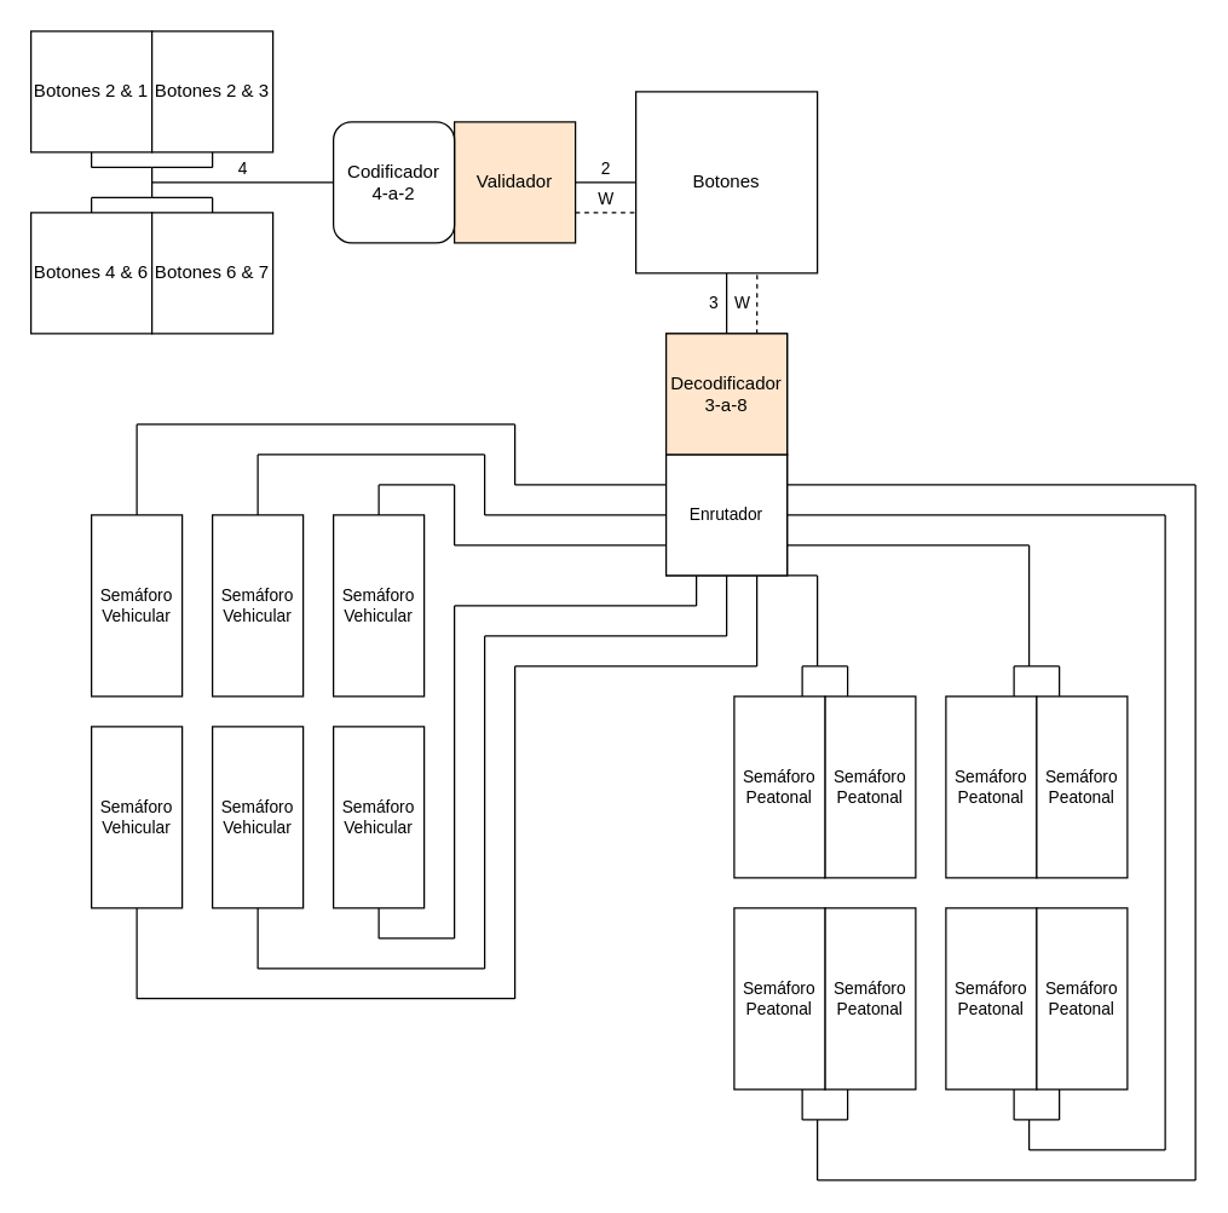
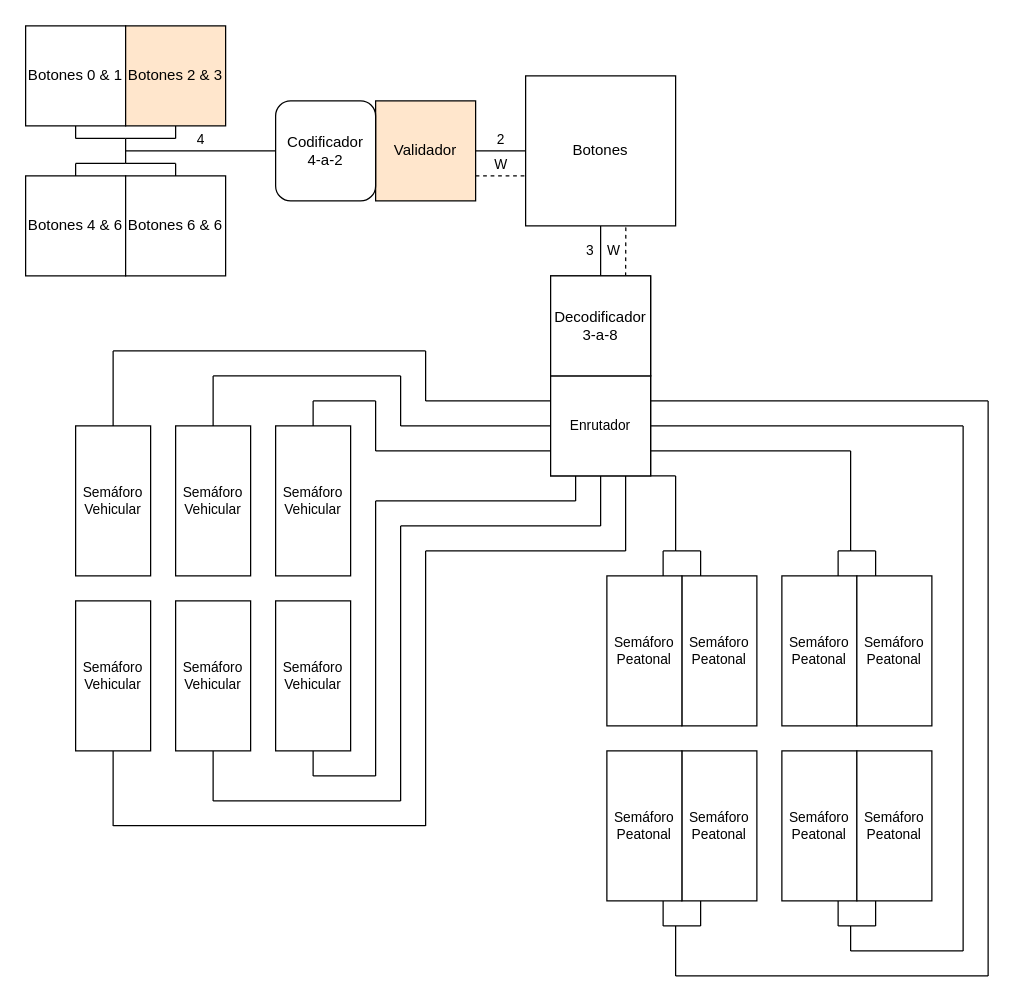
- <mxCell id="2" value="Botones 2 &amp;amp; 1" style="whiteSpace=wrap;html=1;aspect=fixed;strokeColor=#000000;" parent="1" vertex="1"><mxGeometry x="20" y="20" width="80" height="80" as="geometry" /></mxCell>
+ <mxCell id="2" value="Botones 0 &amp;amp; 1" style="whiteSpace=wrap;html=1;aspect=fixed;strokeColor=#000000;" parent="1" vertex="1"><mxGeometry x="20" y="20" width="80" height="80" as="geometry" /></mxCell>
- <mxCell id="3" value="Botones&amp;nbsp;2 &amp;amp; 3" style="whiteSpace=wrap;html=1;aspect=fixed;strokeColor=#000000;" parent="1" vertex="1"><mxGeometry x="100" y="20" width="80" height="80" as="geometry" /></mxCell>
+ <mxCell id="3" value="Botones&amp;nbsp;2 &amp;amp; 3" style="whiteSpace=wrap;html=1;aspect=fixed;strokeColor=#000000;fillColor=#ffe6cc;" parent="1" vertex="1"><mxGeometry x="100" y="20" width="80" height="80" as="geometry" /></mxCell>
- <mxCell id="5" value="Botones&amp;nbsp;6 &amp;amp; 7" style="whiteSpace=wrap;html=1;aspect=fixed;strokeColor=#000000;" parent="1" vertex="1"><mxGeometry x="100" y="140" width="80" height="80" as="geometry" /></mxCell>
+ <mxCell id="5" value="Botones&amp;nbsp;6 &amp;amp; 6" style="whiteSpace=wrap;html=1;aspect=fixed;strokeColor=#000000;" parent="1" vertex="1"><mxGeometry x="100" y="140" width="80" height="80" as="geometry" /></mxCell>
- <mxCell id="93" value="Decodificador 3-a-8" style="whiteSpace=wrap;html=1;aspect=fixed;strokeColor=#000000;fillColor=#ffe6cc;" parent="1" vertex="1"><mxGeometry x="440" y="220" width="80" height="80" as="geometry" /></mxCell>
+ <mxCell id="93" value="Decodificador 3-a-8" style="whiteSpace=wrap;html=1;aspect=fixed;strokeColor=#000000;" parent="1" vertex="1"><mxGeometry x="440" y="220" width="80" height="80" as="geometry" /></mxCell>
